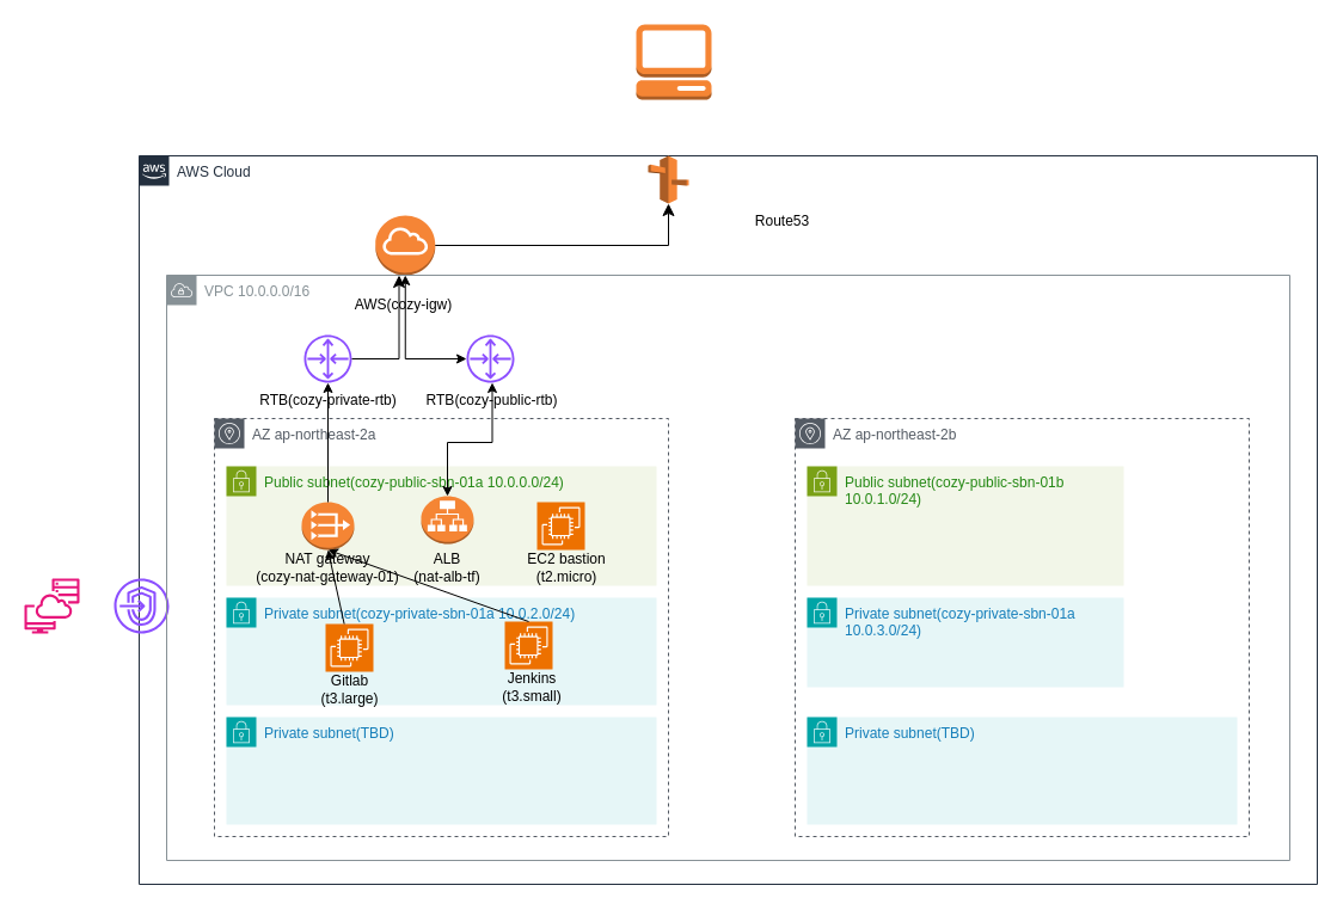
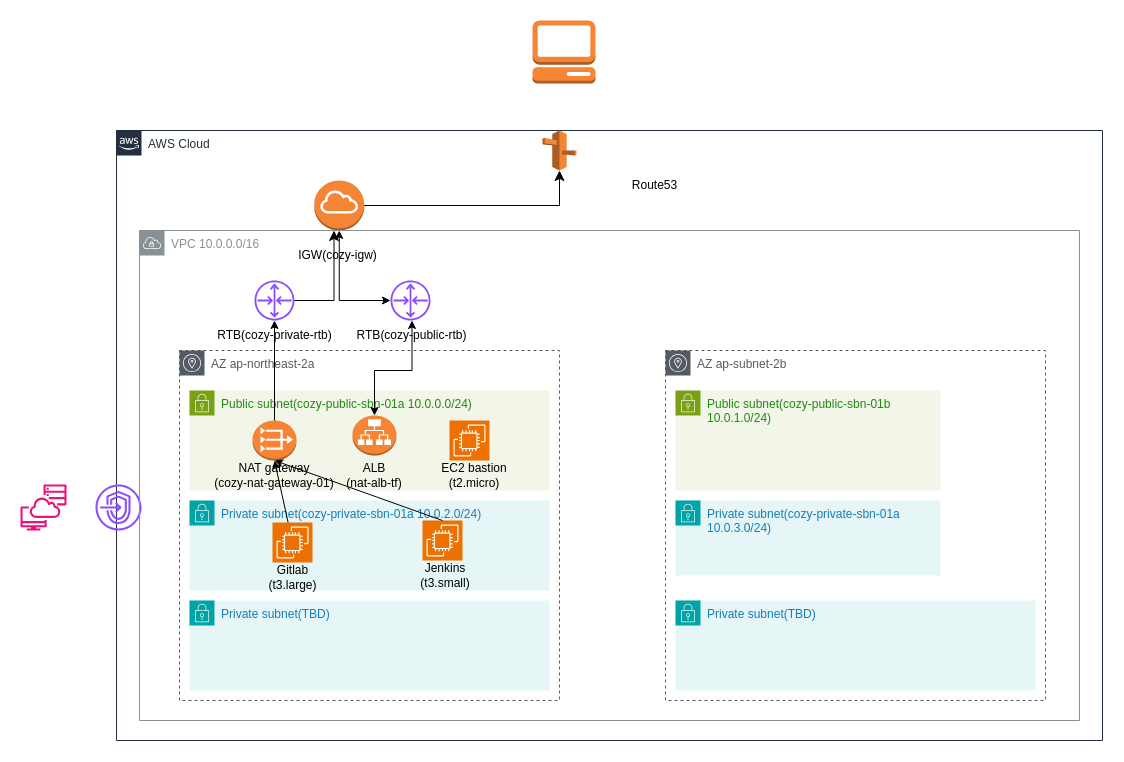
- <mxCell id="20" value="AWS(cozy-igw)" style="text;html=1;align=center;verticalAlign=middle;whiteSpace=wrap;rounded=0;" vertex="1" parent="2"><mxGeometry x="161.5" y="110" width="119" height="30" as="geometry" /></mxCell>
+ <mxCell id="20" value="IGW(cozy-igw)" style="text;html=1;align=center;verticalAlign=middle;whiteSpace=wrap;rounded=0;" vertex="1" parent="2"><mxGeometry x="161.5" y="110" width="119" height="30" as="geometry" /></mxCell>
- <mxCell id="10" value="AZ ap-northeast-2b" style="sketch=0;outlineConnect=0;gradientColor=none;html=1;whiteSpace=wrap;fontSize=12;fontStyle=0;shape=mxgraph.aws4.group;grIcon=mxgraph.aws4.group_availability_zone;strokeColor=#545B64;fillColor=none;verticalAlign=top;align=left;spacingLeft=30;fontColor=#545B64;dashed=1;" vertex="1" parent="2"><mxGeometry x="549" y="220" width="380" height="350" as="geometry" /></mxCell>
+ <mxCell id="10" value="AZ ap-subnet-2b" style="sketch=0;outlineConnect=0;gradientColor=none;html=1;whiteSpace=wrap;fontSize=12;fontStyle=0;shape=mxgraph.aws4.group;grIcon=mxgraph.aws4.group_availability_zone;strokeColor=#545B64;fillColor=none;verticalAlign=top;align=left;spacingLeft=30;fontColor=#545B64;dashed=1;" vertex="1" parent="2"><mxGeometry x="549" y="220" width="380" height="350" as="geometry" /></mxCell>
